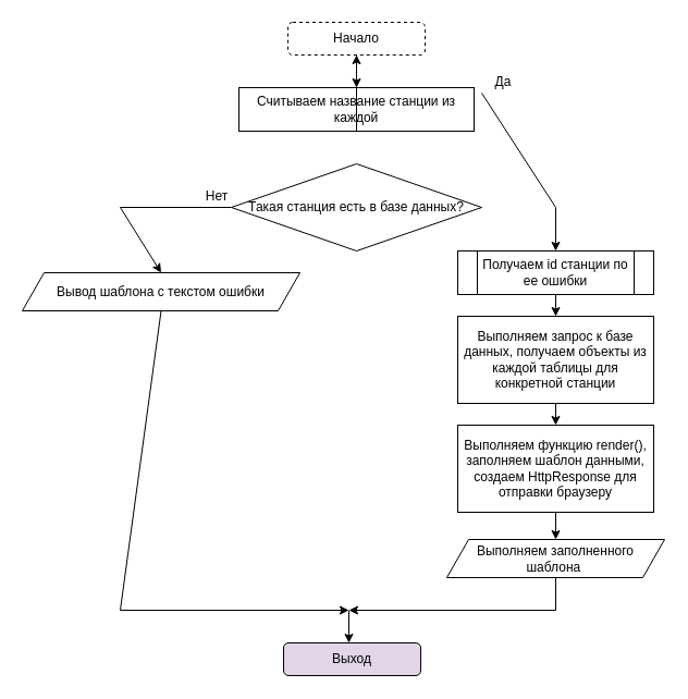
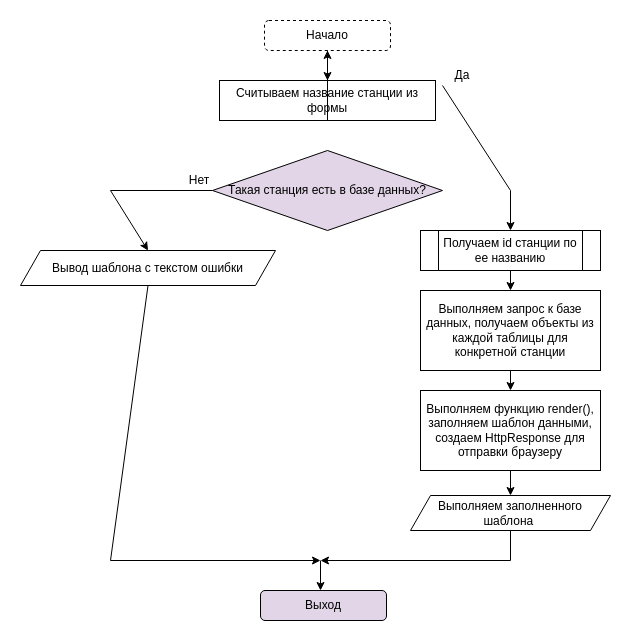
- <mxCell id="3" value="Считываем название станции из каждой" style="rounded=0;whiteSpace=wrap;html=1;" vertex="1" parent="1"><mxGeometry x="219" y="80" width="216" height="40" as="geometry" /></mxCell>
+ <mxCell id="3" value="Считываем название станции из формы" style="rounded=0;whiteSpace=wrap;html=1;" vertex="1" parent="1"><mxGeometry x="219" y="80" width="216" height="40" as="geometry" /></mxCell>
- <mxCell id="4" value="Такая станция есть в базе данных?" style="rhombus;whiteSpace=wrap;html=1;" vertex="1" parent="1"><mxGeometry x="212" y="150" width="230" height="80" as="geometry" /></mxCell>
+ <mxCell id="4" value="Такая станция есть в базе данных?" style="rhombus;whiteSpace=wrap;html=1;fillColor=#e1d5e7;" vertex="1" parent="1"><mxGeometry x="212" y="150" width="230" height="80" as="geometry" /></mxCell>
- <mxCell id="17" value="Получаем id станции по ее ошибки" style="shape=process;whiteSpace=wrap;html=1;backgroundOutline=1;" vertex="1" parent="1"><mxGeometry x="420" y="230" width="180" height="40" as="geometry" /></mxCell>
+ <mxCell id="17" value="Получаем id станции по ее названию" style="shape=process;whiteSpace=wrap;html=1;backgroundOutline=1;" vertex="1" parent="1"><mxGeometry x="420" y="230" width="180" height="40" as="geometry" /></mxCell>
